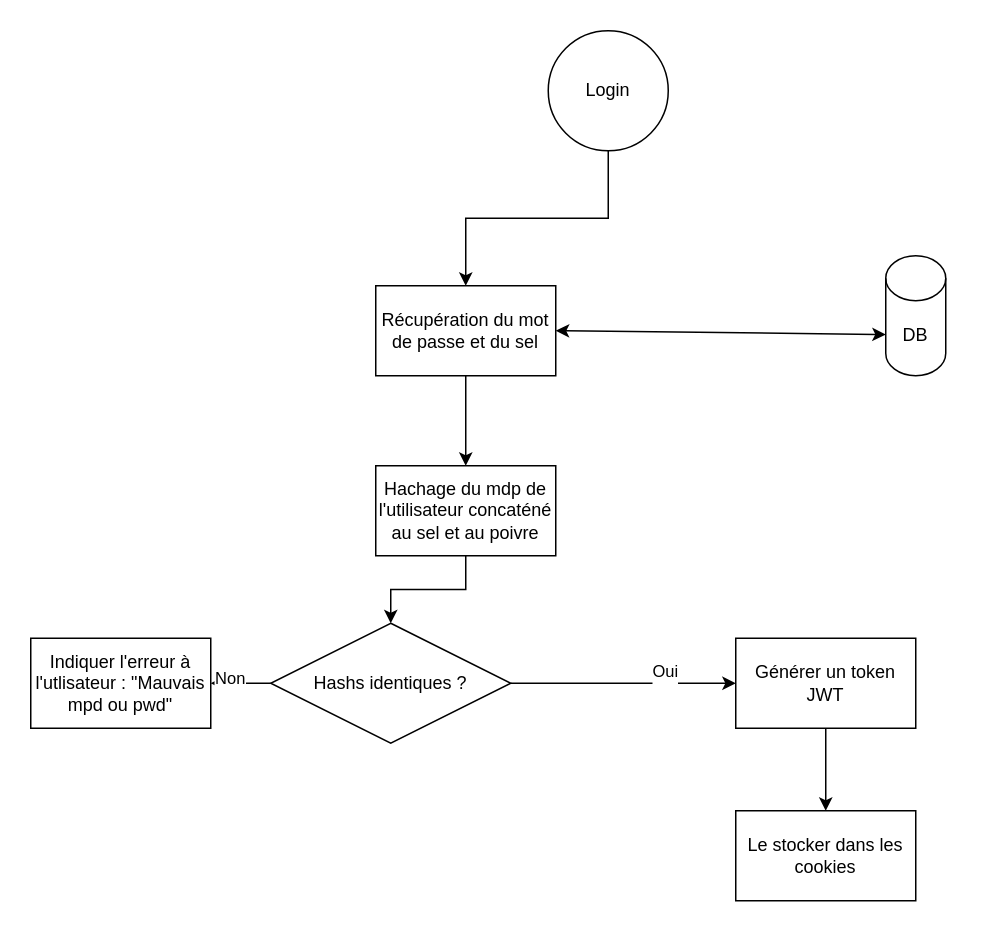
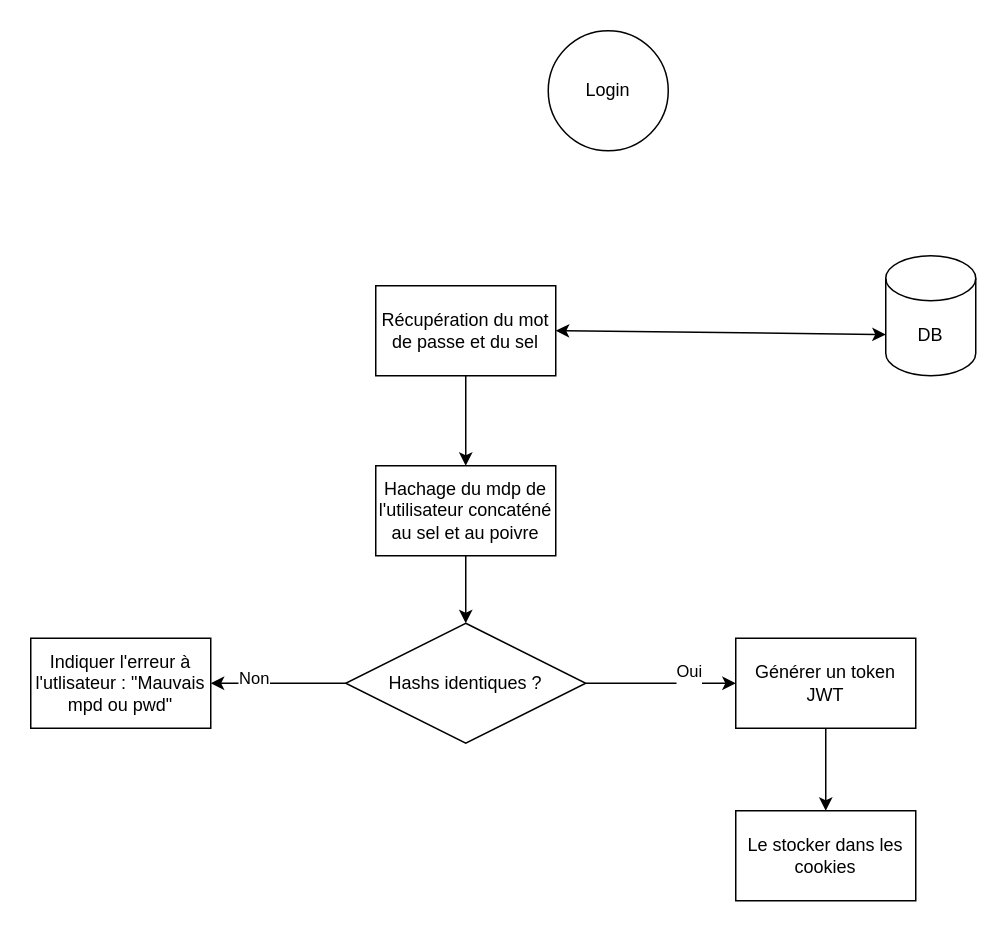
- <mxCell id="2" style="edgeStyle=orthogonalEdgeStyle;rounded=0;orthogonalLoop=1;jettySize=auto;html=1;" parent="1" source="3" target="6" edge="1"><mxGeometry relative="1" as="geometry" /></mxCell>
- <mxCell id="4" value="DB" style="shape=cylinder3;whiteSpace=wrap;html=1;boundedLbl=1;backgroundOutline=1;size=15;" parent="1" vertex="1"><mxGeometry x="590" y="170" width="40" height="80" as="geometry" /></mxCell>
+ <mxCell id="4" value="DB" style="shape=cylinder3;whiteSpace=wrap;html=1;boundedLbl=1;backgroundOutline=1;size=15;" parent="1" vertex="1"><mxGeometry x="590" y="170" width="60" height="80" as="geometry" /></mxCell>
- <mxCell id="13" value="Hashs identiques ?" style="rhombus;whiteSpace=wrap;html=1;" parent="1" vertex="1"><mxGeometry x="180" y="415" width="160" height="80" as="geometry" /></mxCell>
+ <mxCell id="13" value="Hashs identiques ?" style="rhombus;whiteSpace=wrap;html=1;" parent="1" vertex="1"><mxGeometry x="230" y="415" width="160" height="80" as="geometry" /></mxCell>
